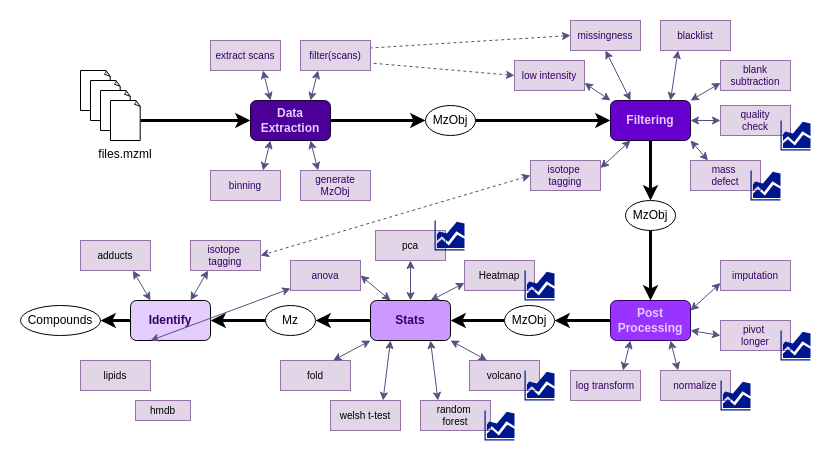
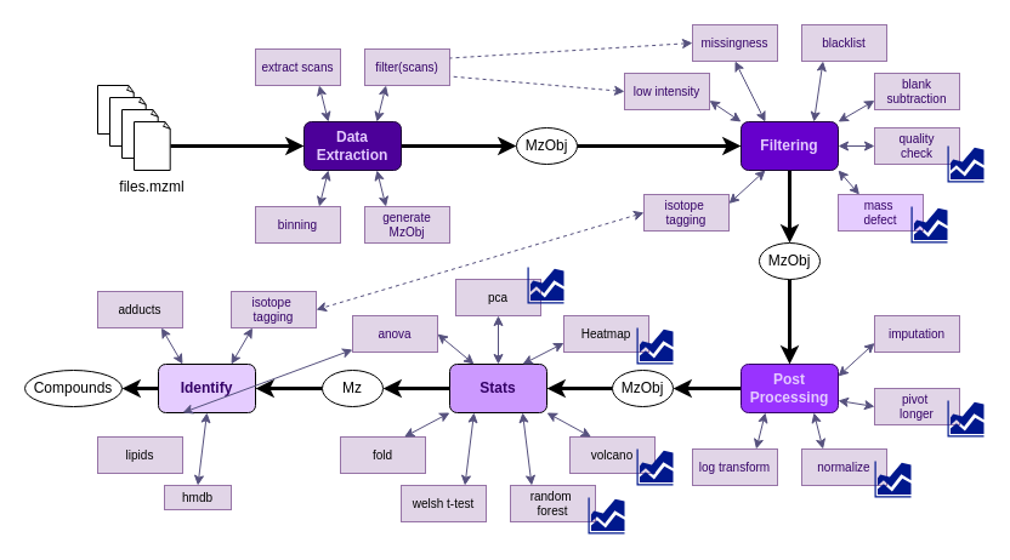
- <mxCell id="37" value="&lt;font color=&quot;#330066&quot; style=&quot;font-size: 10px;&quot;&gt;&lt;span style=&quot;font-size: 10px;&quot;&gt;mass&amp;nbsp;&lt;/span&gt;&lt;/font&gt;&lt;div&gt;&lt;font color=&quot;#330066&quot; style=&quot;font-size: 10px;&quot;&gt;&lt;span style=&quot;font-size: 10px;&quot;&gt;defect&lt;/span&gt;&lt;/font&gt;&lt;/div&gt;" style="rounded=0;whiteSpace=wrap;html=1;strokeColor=#9673a6;fillColor=#e1d5e7;fontSize=10;" parent="1" vertex="1"><mxGeometry x="690" y="160" width="70" height="30" as="geometry" /></mxCell>
+ <mxCell id="37" value="&lt;font color=&quot;#330066&quot; style=&quot;font-size: 10px;&quot;&gt;&lt;span style=&quot;font-size: 10px;&quot;&gt;mass&amp;nbsp;&lt;/span&gt;&lt;/font&gt;&lt;div&gt;&lt;font color=&quot;#330066&quot; style=&quot;font-size: 10px;&quot;&gt;&lt;span style=&quot;font-size: 10px;&quot;&gt;defect&lt;/span&gt;&lt;/font&gt;&lt;/div&gt;" style="rounded=0;whiteSpace=wrap;html=1;strokeColor=#9673a6;fillColor=#e5ccff;fontSize=10;" parent="1" vertex="1"><mxGeometry x="690" y="160" width="70" height="30" as="geometry" /></mxCell>
+ <mxCell id="8" style="rounded=0;orthogonalLoop=1;jettySize=auto;html=1;exitX=0.5;exitY=1;exitDx=0;exitDy=0;entryX=0.5;entryY=0;entryDx=0;entryDy=0;startArrow=classic;startFill=1;fillColor=#d0cee2;strokeColor=#56517e;" parent="1" source="10" target="65" edge="1"><mxGeometry relative="1" as="geometry" /></mxCell>
